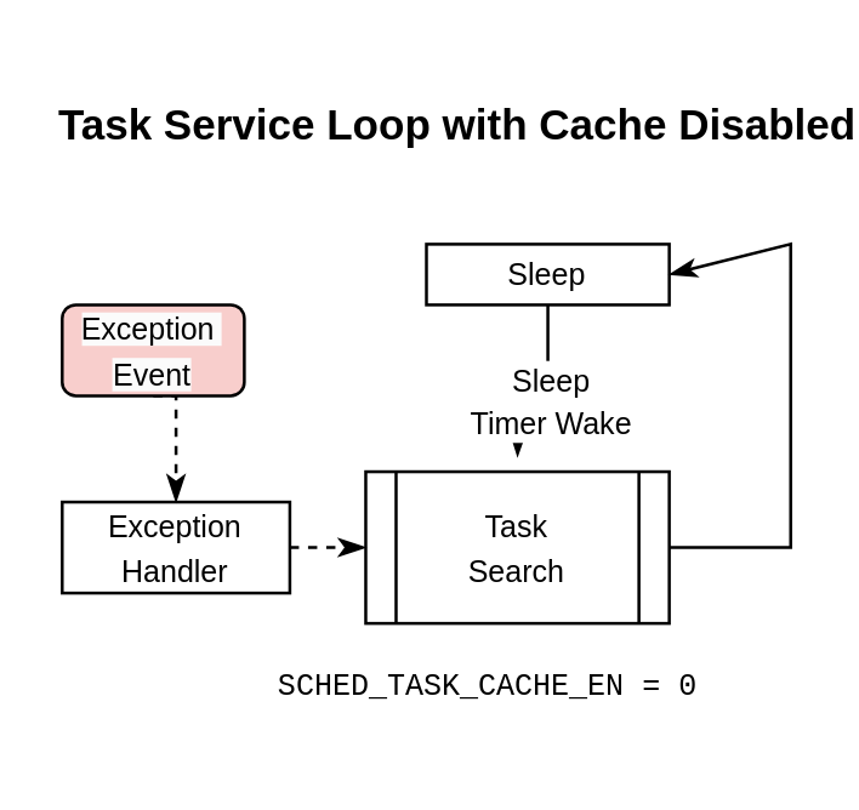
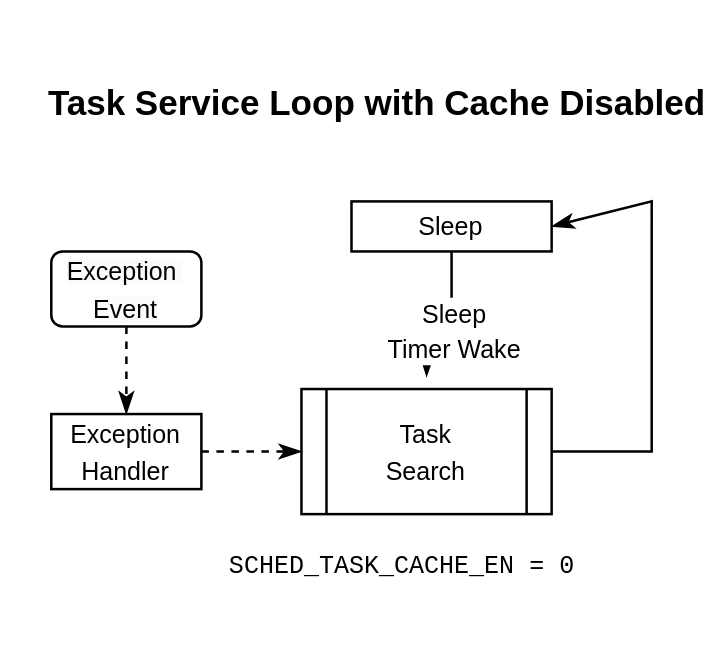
- <mxCell id="11" value="&lt;font style=&quot;font-size: 10px;&quot;&gt;&lt;font style=&quot;font-size: 10px;&quot;&gt;&lt;span style=&quot;color: rgb(0, 0, 0); font-family: Helvetica; font-style: normal; font-variant-ligatures: normal; font-variant-caps: normal; font-weight: 400; letter-spacing: normal; orphans: 2; text-align: center; text-indent: 0px; text-transform: none; widows: 2; word-spacing: 0px; -webkit-text-stroke-width: 0px; background-color: rgb(251, 251, 251); text-decoration-thickness: initial; text-decoration-style: initial; text-decoration-color: initial; float: none; display: inline !important;&quot;&gt;Exception&amp;nbsp;&lt;/span&gt;&lt;br style=&quot;border-color: var(--border-color); color: rgb(0, 0, 0); font-family: Helvetica; font-style: normal; font-variant-ligatures: normal; font-variant-caps: normal; font-weight: 400; letter-spacing: normal; orphans: 2; text-align: center; text-indent: 0px; text-transform: none; widows: 2; word-spacing: 0px; -webkit-text-stroke-width: 0px; background-color: rgb(251, 251, 251); text-decoration-thickness: initial; text-decoration-style: initial; text-decoration-color: initial;&quot;&gt;&lt;/font&gt;&lt;span style=&quot;color: rgb(0, 0, 0); font-family: Helvetica; font-style: normal; font-variant-ligatures: normal; font-variant-caps: normal; font-weight: 400; letter-spacing: normal; orphans: 2; text-align: center; text-indent: 0px; text-transform: none; widows: 2; word-spacing: 0px; -webkit-text-stroke-width: 0px; background-color: rgb(251, 251, 251); text-decoration-thickness: initial; text-decoration-style: initial; text-decoration-color: initial; float: none; display: inline !important;&quot;&gt;Event&lt;/span&gt;&lt;/font&gt;" style="rounded=1;whiteSpace=wrap;html=1;fillColor=#f8cecc;" parent="1" vertex="1"><mxGeometry x="20" y="100" width="60" height="30" as="geometry" /></mxCell>
+ <mxCell id="11" value="&lt;font style=&quot;font-size: 10px;&quot;&gt;&lt;font style=&quot;font-size: 10px;&quot;&gt;&lt;span style=&quot;color: rgb(0, 0, 0); font-family: Helvetica; font-style: normal; font-variant-ligatures: normal; font-variant-caps: normal; font-weight: 400; letter-spacing: normal; orphans: 2; text-align: center; text-indent: 0px; text-transform: none; widows: 2; word-spacing: 0px; -webkit-text-stroke-width: 0px; background-color: rgb(251, 251, 251); text-decoration-thickness: initial; text-decoration-style: initial; text-decoration-color: initial; float: none; display: inline !important;&quot;&gt;Exception&amp;nbsp;&lt;/span&gt;&lt;br style=&quot;border-color: var(--border-color); color: rgb(0, 0, 0); font-family: Helvetica; font-style: normal; font-variant-ligatures: normal; font-variant-caps: normal; font-weight: 400; letter-spacing: normal; orphans: 2; text-align: center; text-indent: 0px; text-transform: none; widows: 2; word-spacing: 0px; -webkit-text-stroke-width: 0px; background-color: rgb(251, 251, 251); text-decoration-thickness: initial; text-decoration-style: initial; text-decoration-color: initial;&quot;&gt;&lt;/font&gt;&lt;span style=&quot;color: rgb(0, 0, 0); font-family: Helvetica; font-style: normal; font-variant-ligatures: normal; font-variant-caps: normal; font-weight: 400; letter-spacing: normal; orphans: 2; text-align: center; text-indent: 0px; text-transform: none; widows: 2; word-spacing: 0px; -webkit-text-stroke-width: 0px; background-color: rgb(251, 251, 251); text-decoration-thickness: initial; text-decoration-style: initial; text-decoration-color: initial; float: none; display: inline !important;&quot;&gt;Event&lt;/span&gt;&lt;/font&gt;" style="rounded=1;whiteSpace=wrap;html=1;" parent="1" vertex="1"><mxGeometry x="20" y="100" width="60" height="30" as="geometry" /></mxCell>
- <mxCell id="9" value="&lt;font style=&quot;font-size: 10px;&quot;&gt;Exception&lt;br&gt;Handler&lt;/font&gt;" style="rounded=0;whiteSpace=wrap;html=1;" parent="1" vertex="1"><mxGeometry x="20" y="165" width="75" height="30" as="geometry" /></mxCell>
+ <mxCell id="9" value="&lt;font style=&quot;font-size: 10px;&quot;&gt;Exception&lt;br&gt;Handler&lt;/font&gt;" style="rounded=0;whiteSpace=wrap;html=1;" parent="1" vertex="1"><mxGeometry x="20" y="165" width="60" height="30" as="geometry" /></mxCell>
